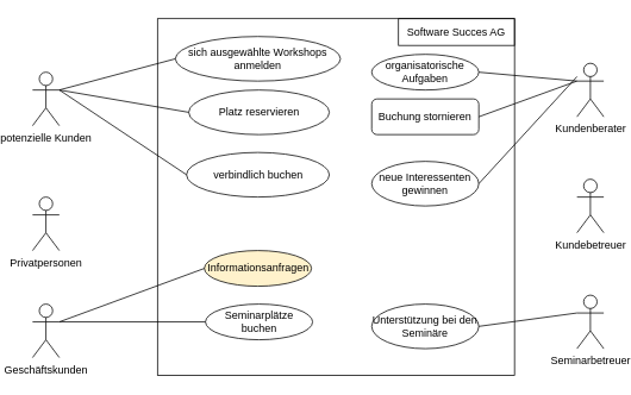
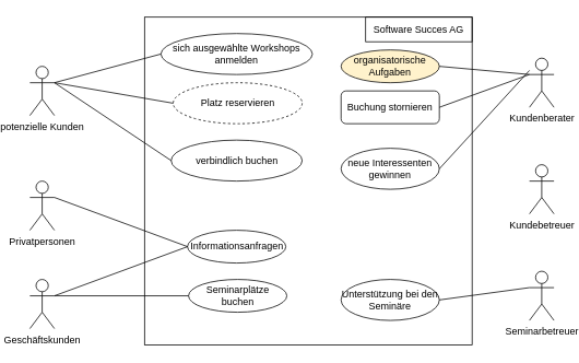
- <mxCell id="17" value="organisatorische Aufgaben" style="ellipse;whiteSpace=wrap;html=1;" vertex="1" parent="1"><mxGeometry x="400" y="60" width="120" height="40" as="geometry" /></mxCell>
+ <mxCell id="17" value="organisatorische Aufgaben" style="ellipse;whiteSpace=wrap;html=1;fillColor=#fff2cc;" vertex="1" parent="1"><mxGeometry x="400" y="60" width="120" height="40" as="geometry" /></mxCell>
- <mxCell id="12" value="Platz reservieren" style="ellipse;whiteSpace=wrap;html=1;" vertex="1" parent="1"><mxGeometry x="195" y="100" width="157.5" height="50" as="geometry" /></mxCell>
+ <mxCell id="12" value="Platz reservieren" style="ellipse;whiteSpace=wrap;html=1;dashed=1;" vertex="1" parent="1"><mxGeometry x="195" y="100" width="157.5" height="50" as="geometry" /></mxCell>
+ <mxCell id="7" value="" style="endArrow=none;html=1;exitX=1;exitY=0.333;exitDx=0;exitDy=0;exitPerimeter=0;entryX=0;entryY=0.5;entryDx=0;entryDy=0;" edge="1" parent="1" source="3" target="6"><mxGeometry width="50" height="50" relative="1" as="geometry"><mxPoint x="310" y="270" as="sourcePoint" /><mxPoint x="360" y="220" as="targetPoint" /><Array as="points" /></mxGeometry></mxCell>
- <mxCell id="6" value="Informationsanfragen" style="ellipse;whiteSpace=wrap;html=1;fillColor=#fff2cc;" vertex="1" parent="1"><mxGeometry x="212.5" y="280" width="120" height="40" as="geometry" /></mxCell>
+ <mxCell id="6" value="Informationsanfragen" style="ellipse;whiteSpace=wrap;html=1;" vertex="1" parent="1"><mxGeometry x="212.5" y="280" width="120" height="40" as="geometry" /></mxCell>
